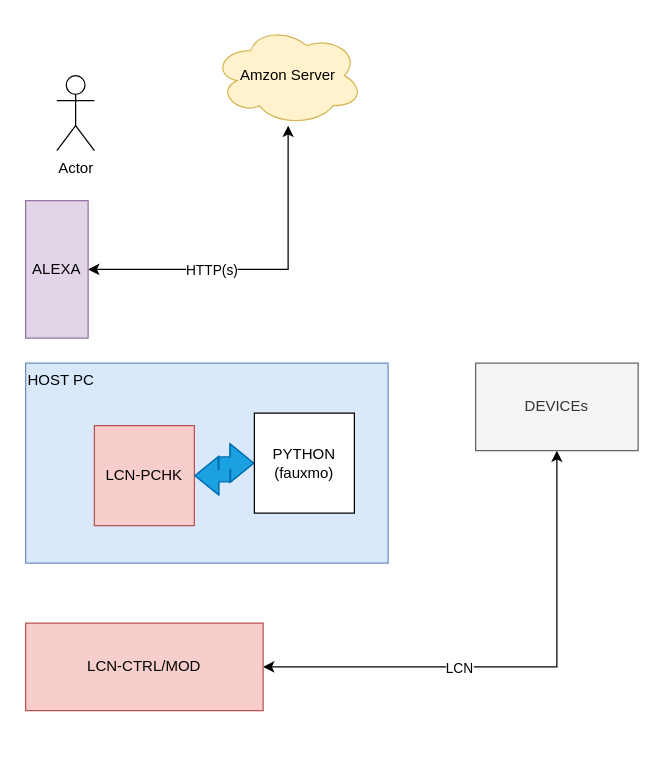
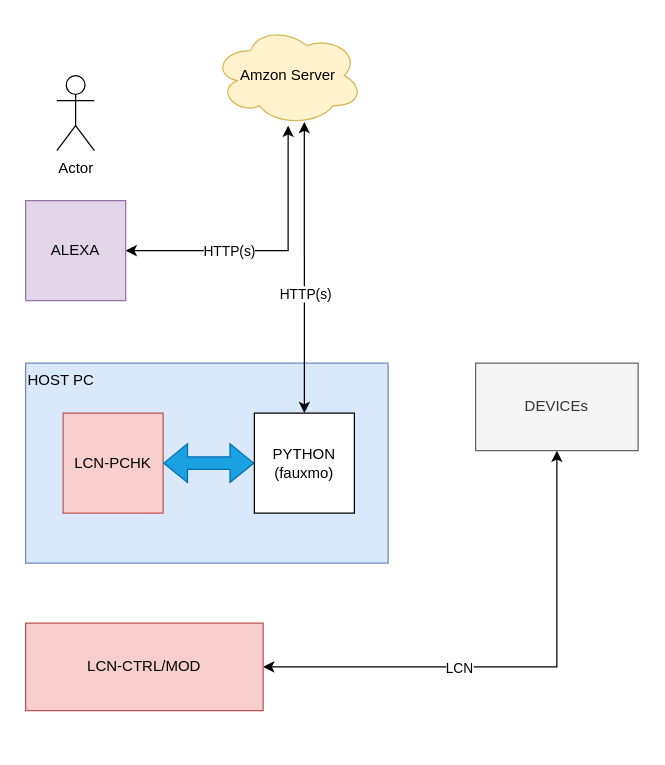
+ <mxCell id="11" style="edgeStyle=orthogonalEdgeStyle;rounded=0;orthogonalLoop=1;jettySize=auto;html=1;exitX=0.5;exitY=0;exitDx=0;exitDy=0;entryX=0.608;entryY=0.963;entryDx=0;entryDy=0;entryPerimeter=0;startArrow=classic;startFill=1;" parent="1" source="14" target="15" edge="1"><mxGeometry relative="1" as="geometry" /></mxCell>
+ <mxCell id="12" value="HTTP(s)" style="edgeLabel;html=1;align=center;verticalAlign=middle;resizable=0;points=[];" parent="11" vertex="1" connectable="0"><mxGeometry x="-0.184" y="-1" relative="1" as="geometry"><mxPoint as="offset" /></mxGeometry></mxCell>
- <mxCell id="5" value="ALEXA" style="whiteSpace=wrap;html=1;aspect=fixed;fillColor=#e1d5e7;strokeColor=#9673a6;" parent="1" vertex="1"><mxGeometry x="20" y="160" width="50" height="110" as="geometry" /></mxCell>
+ <mxCell id="5" value="ALEXA" style="whiteSpace=wrap;html=1;aspect=fixed;fillColor=#e1d5e7;strokeColor=#9673a6;" parent="1" vertex="1"><mxGeometry x="20" y="160" width="80" height="80" as="geometry" /></mxCell>
- <mxCell id="6" value="LCN-PCHK" style="whiteSpace=wrap;html=1;aspect=fixed;fillColor=#f8cecc;strokeColor=#b85450;" parent="1" vertex="1"><mxGeometry x="75" y="340" width="80" height="80" as="geometry" /></mxCell>
+ <mxCell id="6" value="LCN-PCHK" style="whiteSpace=wrap;html=1;aspect=fixed;fillColor=#f8cecc;strokeColor=#b85450;" parent="1" vertex="1"><mxGeometry x="50" y="330" width="80" height="80" as="geometry" /></mxCell>
